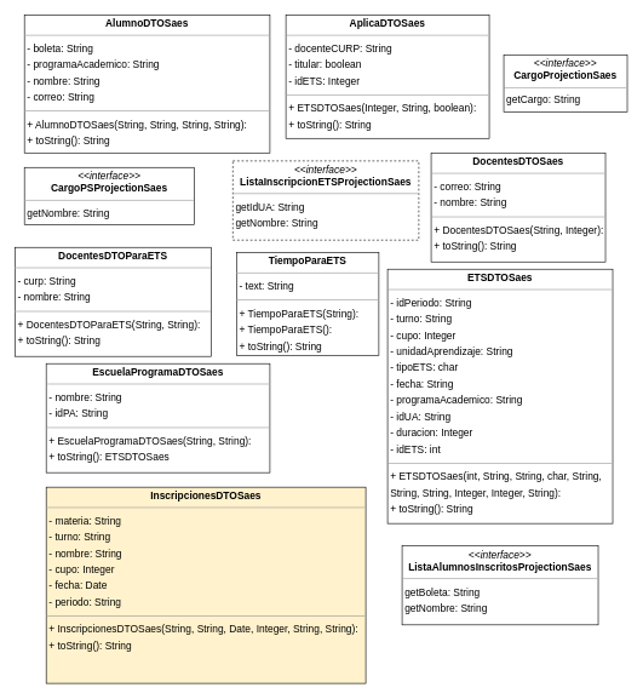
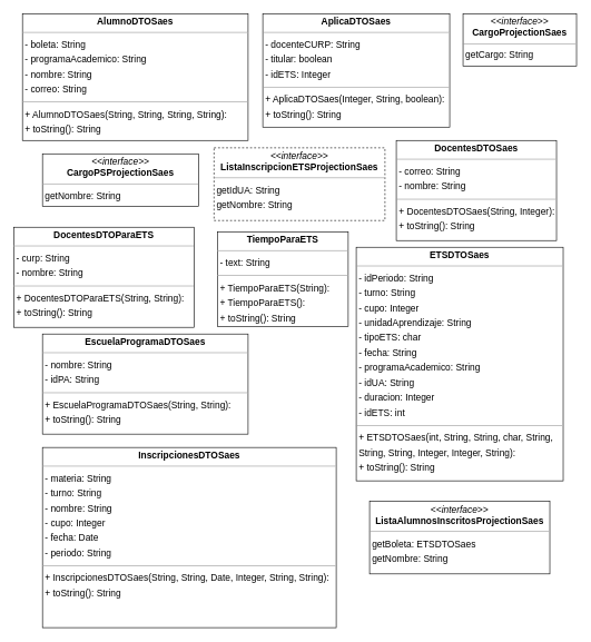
- <mxCell id="3" value="&lt;p style=&quot;margin:0px;margin-top:4px;text-align:center;&quot;&gt;&lt;b&gt;AplicaDTOSaes&lt;/b&gt;&lt;/p&gt;&lt;hr size=&quot;1&quot;&gt;&lt;p style=&quot;margin:0 0 0 4px;line-height:1.6;&quot;&gt;&lt;span style=&quot;background-color: transparent; color: light-dark(rgb(0, 0, 0), rgb(255, 255, 255));&quot;&gt;- docenteCURP: String&lt;/span&gt;&lt;/p&gt;&lt;p style=&quot;margin:0 0 0 4px;line-height:1.6;&quot;&gt;- titular: boolean&lt;br&gt;- idETS: Integer&lt;/p&gt;&lt;hr size=&quot;1&quot;&gt;&lt;p style=&quot;margin:0 0 0 4px;line-height:1.6;&quot;&gt;+ ETSDTOSaes(Integer, String, boolean):&lt;/p&gt;&lt;p style=&quot;margin:0 0 0 4px;line-height:1.6;&quot;&gt;+ toString(): String&lt;/p&gt;&lt;p style=&quot;margin:0 0 0 4px;line-height:1.6;&quot;&gt;&lt;br&gt;&lt;/p&gt;" style="verticalAlign=top;align=left;overflow=fill;fontSize=14;fontFamily=Helvetica;html=1;rounded=0;shadow=0;comic=0;labelBackgroundColor=none;strokeWidth=1;" parent="1" vertex="1"><mxGeometry x="393" y="20" width="280" height="170" as="geometry" /></mxCell>
+ <mxCell id="3" value="&lt;p style=&quot;margin:0px;margin-top:4px;text-align:center;&quot;&gt;&lt;b&gt;AplicaDTOSaes&lt;/b&gt;&lt;/p&gt;&lt;hr size=&quot;1&quot;&gt;&lt;p style=&quot;margin:0 0 0 4px;line-height:1.6;&quot;&gt;&lt;span style=&quot;background-color: transparent; color: light-dark(rgb(0, 0, 0), rgb(255, 255, 255));&quot;&gt;- docenteCURP: String&lt;/span&gt;&lt;/p&gt;&lt;p style=&quot;margin:0 0 0 4px;line-height:1.6;&quot;&gt;- titular: boolean&lt;br&gt;- idETS: Integer&lt;/p&gt;&lt;hr size=&quot;1&quot;&gt;&lt;p style=&quot;margin:0 0 0 4px;line-height:1.6;&quot;&gt;+ AplicaDTOSaes(Integer, String, boolean):&lt;/p&gt;&lt;p style=&quot;margin:0 0 0 4px;line-height:1.6;&quot;&gt;+ toString(): String&lt;/p&gt;&lt;p style=&quot;margin:0 0 0 4px;line-height:1.6;&quot;&gt;&lt;br&gt;&lt;/p&gt;" style="verticalAlign=top;align=left;overflow=fill;fontSize=14;fontFamily=Helvetica;html=1;rounded=0;shadow=0;comic=0;labelBackgroundColor=none;strokeWidth=1;" parent="1" vertex="1"><mxGeometry x="393" y="20" width="280" height="170" as="geometry" /></mxCell>
- <mxCell id="5" value="&lt;p style=&quot;margin:0px;margin-top:4px;text-align:center;&quot;&gt;&lt;i&gt;&amp;lt;&amp;lt;interface&amp;gt;&amp;gt;&lt;/i&gt;&lt;br&gt;&lt;b&gt;CargoProjectionSaes&lt;/b&gt;&lt;/p&gt;&lt;hr size=&quot;1&quot;&gt;&amp;nbsp;getC&lt;span style=&quot;background-color: transparent; color: light-dark(rgb(0, 0, 0), rgb(255, 255, 255));&quot;&gt;argo: String&lt;/span&gt;" style="verticalAlign=top;align=left;overflow=fill;fontSize=14;fontFamily=Helvetica;html=1;rounded=0;shadow=0;comic=0;labelBackgroundColor=none;strokeWidth=1;" parent="1" vertex="1"><mxGeometry x="693" y="75" width="170" height="79" as="geometry" /></mxCell>
+ <mxCell id="5" value="&lt;p style=&quot;margin:0px;margin-top:4px;text-align:center;&quot;&gt;&lt;i&gt;&amp;lt;&amp;lt;interface&amp;gt;&amp;gt;&lt;/i&gt;&lt;br&gt;&lt;b&gt;CargoProjectionSaes&lt;/b&gt;&lt;/p&gt;&lt;hr size=&quot;1&quot;&gt;&amp;nbsp;getC&lt;span style=&quot;background-color: transparent; color: light-dark(rgb(0, 0, 0), rgb(255, 255, 255));&quot;&gt;argo: String&lt;/span&gt;" style="verticalAlign=top;align=left;overflow=fill;fontSize=14;fontFamily=Helvetica;html=1;rounded=0;shadow=0;comic=0;labelBackgroundColor=none;strokeWidth=1;" parent="1" vertex="1"><mxGeometry x="693" y="20" width="170" height="79" as="geometry" /></mxCell>
- <mxCell id="4" value="&lt;p style=&quot;margin:0px;margin-top:4px;text-align:center;&quot;&gt;&lt;i&gt;&amp;lt;&amp;lt;interface&amp;gt;&amp;gt;&lt;/i&gt;&lt;br&gt;&lt;b&gt;CargoPSProjectionSaes&lt;/b&gt;&lt;/p&gt;&lt;hr size=&quot;1&quot;&gt;&lt;p style=&quot;margin:0 0 0 4px;line-height:1.6;&quot;&gt;getNombre: String&lt;/p&gt;" style="verticalAlign=top;align=left;overflow=fill;fontSize=14;fontFamily=Helvetica;html=1;rounded=0;shadow=0;comic=0;labelBackgroundColor=none;strokeWidth=1;" parent="1" vertex="1"><mxGeometry x="33" y="230" width="234" height="79" as="geometry" /></mxCell>
+ <mxCell id="4" value="&lt;p style=&quot;margin:0px;margin-top:4px;text-align:center;&quot;&gt;&lt;i&gt;&amp;lt;&amp;lt;interface&amp;gt;&amp;gt;&lt;/i&gt;&lt;br&gt;&lt;b&gt;CargoPSProjectionSaes&lt;/b&gt;&lt;/p&gt;&lt;hr size=&quot;1&quot;&gt;&lt;p style=&quot;margin:0 0 0 4px;line-height:1.6;&quot;&gt;getNombre: String&lt;/p&gt;" style="verticalAlign=top;align=left;overflow=fill;fontSize=14;fontFamily=Helvetica;html=1;rounded=0;shadow=0;comic=0;labelBackgroundColor=none;strokeWidth=1;" parent="1" vertex="1"><mxGeometry x="63" y="230" width="234" height="79" as="geometry" /></mxCell>
- <mxCell id="9" value="&lt;p style=&quot;margin:0px;margin-top:4px;text-align:center;&quot;&gt;&lt;b&gt;EscuelaProgramaDTOSaes&lt;/b&gt;&lt;/p&gt;&lt;hr size=&quot;1&quot;&gt;&lt;p style=&quot;margin:0 0 0 4px;line-height:1.6;&quot;&gt;&lt;/p&gt;&lt;p style=&quot;margin:0 0 0 4px;line-height:1.6;&quot;&gt;- nombre: String&lt;br&gt;- idPA: String&lt;/p&gt;&lt;hr size=&quot;1&quot;&gt;&lt;p style=&quot;margin:0 0 0 4px;line-height:1.6;&quot;&gt;+ EscuelaProgramaDTOSaes(String, String):&lt;/p&gt;&lt;p style=&quot;margin:0 0 0 4px;line-height:1.6;&quot;&gt;+ toString(): ETSDTOSaes&lt;/p&gt;&lt;p style=&quot;margin:0 0 0 4px;line-height:1.6;&quot;&gt;&lt;br&gt;&lt;/p&gt;" style="verticalAlign=top;align=left;overflow=fill;fontSize=14;fontFamily=Helvetica;html=1;rounded=0;shadow=0;comic=0;labelBackgroundColor=none;strokeWidth=1;" parent="1" vertex="1"><mxGeometry x="63" y="500" width="308" height="150" as="geometry" /></mxCell>
+ <mxCell id="9" value="&lt;p style=&quot;margin:0px;margin-top:4px;text-align:center;&quot;&gt;&lt;b&gt;EscuelaProgramaDTOSaes&lt;/b&gt;&lt;/p&gt;&lt;hr size=&quot;1&quot;&gt;&lt;p style=&quot;margin:0 0 0 4px;line-height:1.6;&quot;&gt;&lt;/p&gt;&lt;p style=&quot;margin:0 0 0 4px;line-height:1.6;&quot;&gt;- nombre: String&lt;br&gt;- idPA: String&lt;/p&gt;&lt;hr size=&quot;1&quot;&gt;&lt;p style=&quot;margin:0 0 0 4px;line-height:1.6;&quot;&gt;+ EscuelaProgramaDTOSaes(String, String):&lt;/p&gt;&lt;p style=&quot;margin:0 0 0 4px;line-height:1.6;&quot;&gt;+ toString(): String&lt;/p&gt;&lt;p style=&quot;margin:0 0 0 4px;line-height:1.6;&quot;&gt;&lt;br&gt;&lt;/p&gt;" style="verticalAlign=top;align=left;overflow=fill;fontSize=14;fontFamily=Helvetica;html=1;rounded=0;shadow=0;comic=0;labelBackgroundColor=none;strokeWidth=1;" parent="1" vertex="1"><mxGeometry x="63" y="500" width="308" height="150" as="geometry" /></mxCell>
- <mxCell id="11" value="&lt;p style=&quot;margin:0px;margin-top:4px;text-align:center;&quot;&gt;&lt;i&gt;&amp;lt;&amp;lt;interface&amp;gt;&amp;gt;&lt;/i&gt;&lt;br&gt;&lt;b&gt;ListaAlumnosInscritosProjectionSaes&lt;/b&gt;&lt;/p&gt;&lt;hr size=&quot;1&quot;&gt;&lt;p style=&quot;margin:0 0 0 4px;line-height:1.6;&quot;&gt;getBoleta: String&lt;br&gt;getNombre: String&lt;/p&gt;" style="verticalAlign=top;align=left;overflow=fill;fontSize=14;fontFamily=Helvetica;html=1;rounded=0;shadow=0;comic=0;labelBackgroundColor=none;strokeWidth=1;" parent="1" vertex="1"><mxGeometry x="553" y="750.5" width="270" height="109" as="geometry" /></mxCell>
+ <mxCell id="11" value="&lt;p style=&quot;margin:0px;margin-top:4px;text-align:center;&quot;&gt;&lt;i&gt;&amp;lt;&amp;lt;interface&amp;gt;&amp;gt;&lt;/i&gt;&lt;br&gt;&lt;b&gt;ListaAlumnosInscritosProjectionSaes&lt;/b&gt;&lt;/p&gt;&lt;hr size=&quot;1&quot;&gt;&lt;p style=&quot;margin:0 0 0 4px;line-height:1.6;&quot;&gt;getBoleta: ETSDTOSaes&lt;br&gt;getNombre: String&lt;/p&gt;" style="verticalAlign=top;align=left;overflow=fill;fontSize=14;fontFamily=Helvetica;html=1;rounded=0;shadow=0;comic=0;labelBackgroundColor=none;strokeWidth=1;" parent="1" vertex="1"><mxGeometry x="553" y="750.5" width="270" height="109" as="geometry" /></mxCell>
- <mxCell id="10" value="&lt;p style=&quot;margin:0px;margin-top:4px;text-align:center;&quot;&gt;&lt;b&gt;InscripcionesDTOSaes&lt;/b&gt;&lt;/p&gt;&lt;hr size=&quot;1&quot;&gt;&lt;p style=&quot;margin:0 0 0 4px;line-height:1.6;&quot;&gt;&lt;/p&gt;&lt;p style=&quot;margin:0 0 0 4px;line-height:1.6;&quot;&gt;- materia: String&lt;br&gt;- turno: String&lt;br&gt;- nombre: String&lt;br&gt;- cupo: Integer&lt;br&gt;- fecha: Date&lt;br&gt;- periodo: String&lt;/p&gt;&lt;hr size=&quot;1&quot;&gt;&lt;p style=&quot;margin:0 0 0 4px;line-height:1.6;&quot;&gt;+ InscripcionesDTOSaes(String, String, Date, Integer, String, String):&lt;/p&gt;&lt;p style=&quot;margin:0 0 0 4px;line-height:1.6;&quot;&gt;+ toString(): String&lt;/p&gt;&lt;p style=&quot;margin:0 0 0 4px;line-height:1.6;&quot;&gt;&lt;br&gt;&lt;/p&gt;" style="verticalAlign=top;align=left;overflow=fill;fontSize=14;fontFamily=Helvetica;html=1;rounded=0;shadow=0;comic=0;labelBackgroundColor=none;strokeWidth=1;fillColor=#fff2cc;" parent="1" vertex="1"><mxGeometry x="63" y="670" width="440" height="270" as="geometry" /></mxCell>
+ <mxCell id="10" value="&lt;p style=&quot;margin:0px;margin-top:4px;text-align:center;&quot;&gt;&lt;b&gt;InscripcionesDTOSaes&lt;/b&gt;&lt;/p&gt;&lt;hr size=&quot;1&quot;&gt;&lt;p style=&quot;margin:0 0 0 4px;line-height:1.6;&quot;&gt;&lt;/p&gt;&lt;p style=&quot;margin:0 0 0 4px;line-height:1.6;&quot;&gt;- materia: String&lt;br&gt;- turno: String&lt;br&gt;- nombre: String&lt;br&gt;- cupo: Integer&lt;br&gt;- fecha: Date&lt;br&gt;- periodo: String&lt;/p&gt;&lt;hr size=&quot;1&quot;&gt;&lt;p style=&quot;margin:0 0 0 4px;line-height:1.6;&quot;&gt;+ InscripcionesDTOSaes(String, String, Date, Integer, String, String):&lt;/p&gt;&lt;p style=&quot;margin:0 0 0 4px;line-height:1.6;&quot;&gt;+ toString(): String&lt;/p&gt;&lt;p style=&quot;margin:0 0 0 4px;line-height:1.6;&quot;&gt;&lt;br&gt;&lt;/p&gt;" style="verticalAlign=top;align=left;overflow=fill;fontSize=14;fontFamily=Helvetica;html=1;rounded=0;shadow=0;comic=0;labelBackgroundColor=none;strokeWidth=1;" parent="1" vertex="1"><mxGeometry x="63" y="670" width="440" height="270" as="geometry" /></mxCell>
